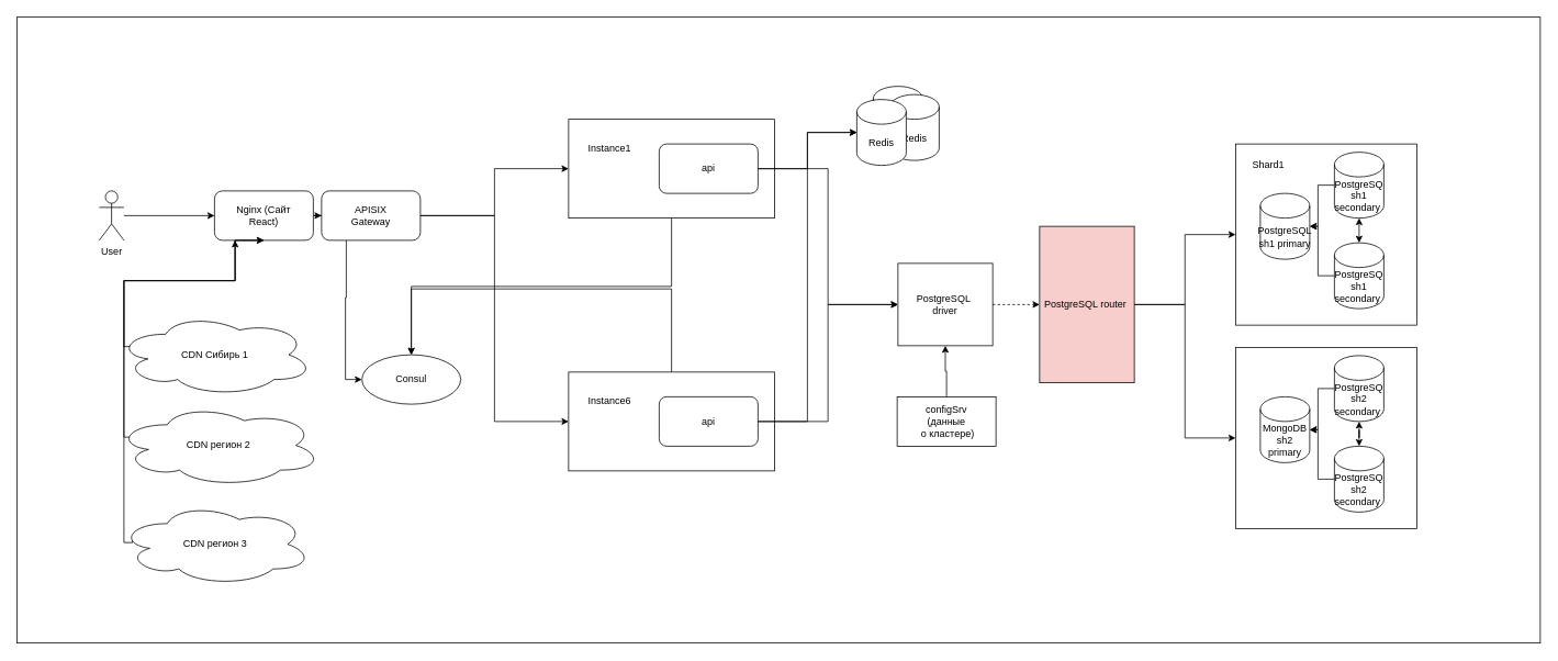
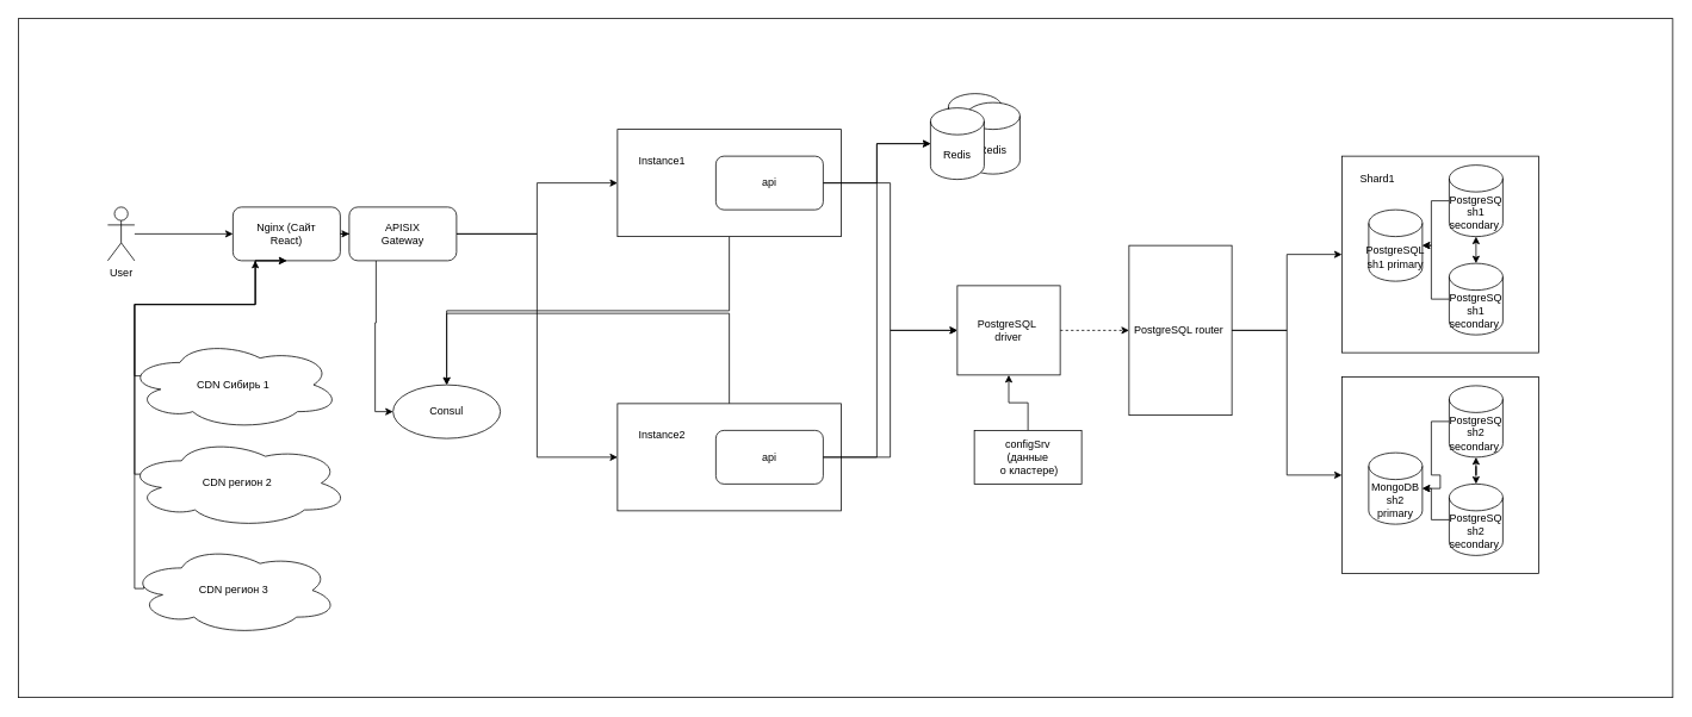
- <mxCell id="29" value="PostgreSQL&amp;nbsp;&lt;div&gt;&lt;span style=&quot;white-space-collapse: preserve;&quot; data-src-align=&quot;0:13&quot; class=&quot;EzKURWReUAB5oZgtQNkl&quot;&gt;driver&lt;/span&gt;&lt;/div&gt;" style="rounded=0;whiteSpace=wrap;html=1;" parent="1" vertex="1"><mxGeometry x="1090" y="319" width="115" height="100" as="geometry" /></mxCell>
+ <mxCell id="29" value="PostgreSQL&amp;nbsp;&lt;div&gt;&lt;span style=&quot;white-space-collapse: preserve;&quot; data-src-align=&quot;0:13&quot; class=&quot;EzKURWReUAB5oZgtQNkl&quot;&gt;driver&lt;/span&gt;&lt;/div&gt;" style="rounded=0;whiteSpace=wrap;html=1;" parent="1" vertex="1"><mxGeometry x="1070" y="319" width="115" height="100" as="geometry" /></mxCell>
- <mxCell id="21" value="PostgreSQL router&amp;nbsp;" style="rounded=0;whiteSpace=wrap;html=1;fillColor=#f8cecc;" parent="1" vertex="1"><mxGeometry x="1262" y="274" width="115" height="190" as="geometry" /></mxCell>
+ <mxCell id="21" value="PostgreSQL router&amp;nbsp;" style="rounded=0;whiteSpace=wrap;html=1;" parent="1" vertex="1"><mxGeometry x="1262" y="274" width="115" height="190" as="geometry" /></mxCell>
- <mxCell id="17" value="Instance6" style="text;html=1;align=center;verticalAlign=middle;whiteSpace=wrap;rounded=0;" parent="1" vertex="1"><mxGeometry x="710" y="471" width="60" height="30" as="geometry" /></mxCell>
+ <mxCell id="17" value="Instance2" style="text;html=1;align=center;verticalAlign=middle;whiteSpace=wrap;rounded=0;" parent="1" vertex="1"><mxGeometry x="710" y="471" width="60" height="30" as="geometry" /></mxCell>
- <mxCell id="38" value="MongoDB&lt;div&gt;sh2&lt;br&gt;primary&lt;/div&gt;" style="shape=cylinder3;whiteSpace=wrap;html=1;boundedLbl=1;backgroundOutline=1;size=15;" parent="1" vertex="1"><mxGeometry x="1530" y="481" width="60" height="80" as="geometry" /></mxCell>
+ <mxCell id="38" value="MongoDB&lt;div&gt;sh2&lt;br&gt;primary&lt;/div&gt;" style="shape=cylinder3;whiteSpace=wrap;html=1;boundedLbl=1;backgroundOutline=1;size=15;" parent="1" vertex="1"><mxGeometry x="1530" y="506" width="60" height="80" as="geometry" /></mxCell>
